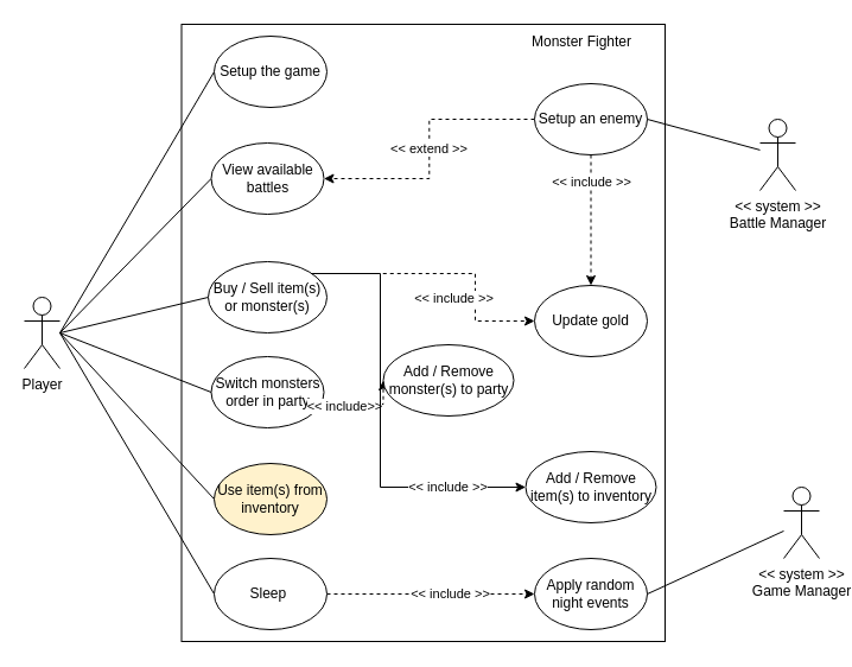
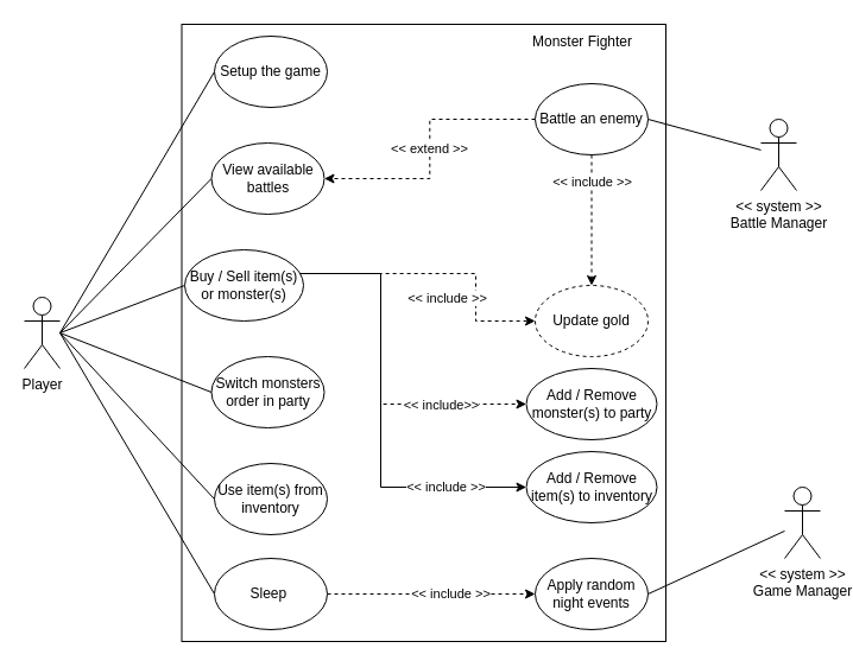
- <mxCell id="13" value="Setup an enemy" style="ellipse;whiteSpace=wrap;html=1;" vertex="1" parent="1"><mxGeometry x="450" y="70" width="95" height="60" as="geometry" /></mxCell>
+ <mxCell id="13" value="Battle an enemy" style="ellipse;whiteSpace=wrap;html=1;" vertex="1" parent="1"><mxGeometry x="450" y="70" width="95" height="60" as="geometry" /></mxCell>
- <mxCell id="22" value="Buy / Sell item(s) or monster(s)" style="ellipse;whiteSpace=wrap;html=1;" vertex="1" parent="1"><mxGeometry x="175" y="220" width="100" height="60" as="geometry" /></mxCell>
+ <mxCell id="22" value="Buy / Sell item(s) or monster(s)" style="ellipse;whiteSpace=wrap;html=1;" vertex="1" parent="1"><mxGeometry x="155" y="210" width="100" height="60" as="geometry" /></mxCell>
- <mxCell id="28" value="Update gold" style="ellipse;whiteSpace=wrap;html=1;" vertex="1" parent="1"><mxGeometry x="450" y="240" width="95" height="60" as="geometry" /></mxCell>
+ <mxCell id="28" value="Update gold" style="ellipse;whiteSpace=wrap;html=1;dashed=1;" vertex="1" parent="1"><mxGeometry x="450" y="240" width="95" height="60" as="geometry" /></mxCell>
- <mxCell id="26" value="Add / Remove monster(s) to party" style="ellipse;whiteSpace=wrap;html=1;" vertex="1" parent="1"><mxGeometry x="322.5" y="290" width="110" height="60" as="geometry" /></mxCell>
+ <mxCell id="26" value="Add / Remove monster(s) to party" style="ellipse;whiteSpace=wrap;html=1;" vertex="1" parent="1"><mxGeometry x="442.5" y="310" width="110" height="60" as="geometry" /></mxCell>
- <mxCell id="14" value="Use item(s) from inventory" style="ellipse;whiteSpace=wrap;html=1;fillColor=#fff2cc;" vertex="1" parent="1"><mxGeometry x="180" y="390" width="95" height="60" as="geometry" /></mxCell>
+ <mxCell id="14" value="Use item(s) from inventory" style="ellipse;whiteSpace=wrap;html=1;" vertex="1" parent="1"><mxGeometry x="180" y="390" width="95" height="60" as="geometry" /></mxCell>
